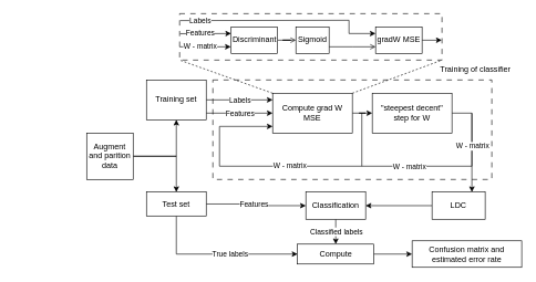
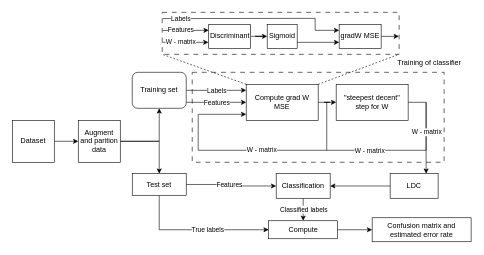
- <mxCell id="37" value="" style="edgeStyle=orthogonalEdgeStyle;rounded=0;orthogonalLoop=1;jettySize=auto;html=1;endArrow=open;" edge="1" parent="1" source="38" target="40"><mxGeometry relative="1" as="geometry" /></mxCell>
+ <mxCell id="37" value="" style="edgeStyle=orthogonalEdgeStyle;rounded=0;orthogonalLoop=1;jettySize=auto;html=1;" edge="1" parent="1" source="38" target="40"><mxGeometry relative="1" as="geometry" /></mxCell>
- <mxCell id="39" value="" style="edgeStyle=orthogonalEdgeStyle;rounded=0;orthogonalLoop=1;jettySize=auto;html=1;endArrow=open;" edge="1" parent="1" source="40" target="42"><mxGeometry relative="1" as="geometry"><Array as="points"><mxPoint x="530" y="70" /><mxPoint x="530" y="70" /></Array></mxGeometry></mxCell>
+ <mxCell id="39" value="" style="edgeStyle=orthogonalEdgeStyle;rounded=0;orthogonalLoop=1;jettySize=auto;html=1;" edge="1" parent="1" source="40" target="42"><mxGeometry relative="1" as="geometry"><Array as="points"><mxPoint x="530" y="70" /><mxPoint x="530" y="70" /></Array></mxGeometry></mxCell>
- <mxCell id="10" value="Training set" style="rounded=0;whiteSpace=wrap;html=1;" vertex="1" parent="1"><mxGeometry x="220" y="120" width="90" height="60" as="geometry" /></mxCell>
+ <mxCell id="10" value="Training set" style="whiteSpace=wrap;html=1;rounded=1;" vertex="1" parent="1"><mxGeometry x="220" y="120" width="90" height="60" as="geometry" /></mxCell>
+ <mxCell id="5" value="Dataset" style="rounded=0;whiteSpace=wrap;html=1;" vertex="1" parent="1"><mxGeometry x="20" y="200" width="70" height="70" as="geometry" /></mxCell>
+ <mxCell id="4" value="" style="edgeStyle=orthogonalEdgeStyle;rounded=0;orthogonalLoop=1;jettySize=auto;html=1;" edge="1" parent="1" source="5" target="28"><mxGeometry relative="1" as="geometry" /></mxCell>
